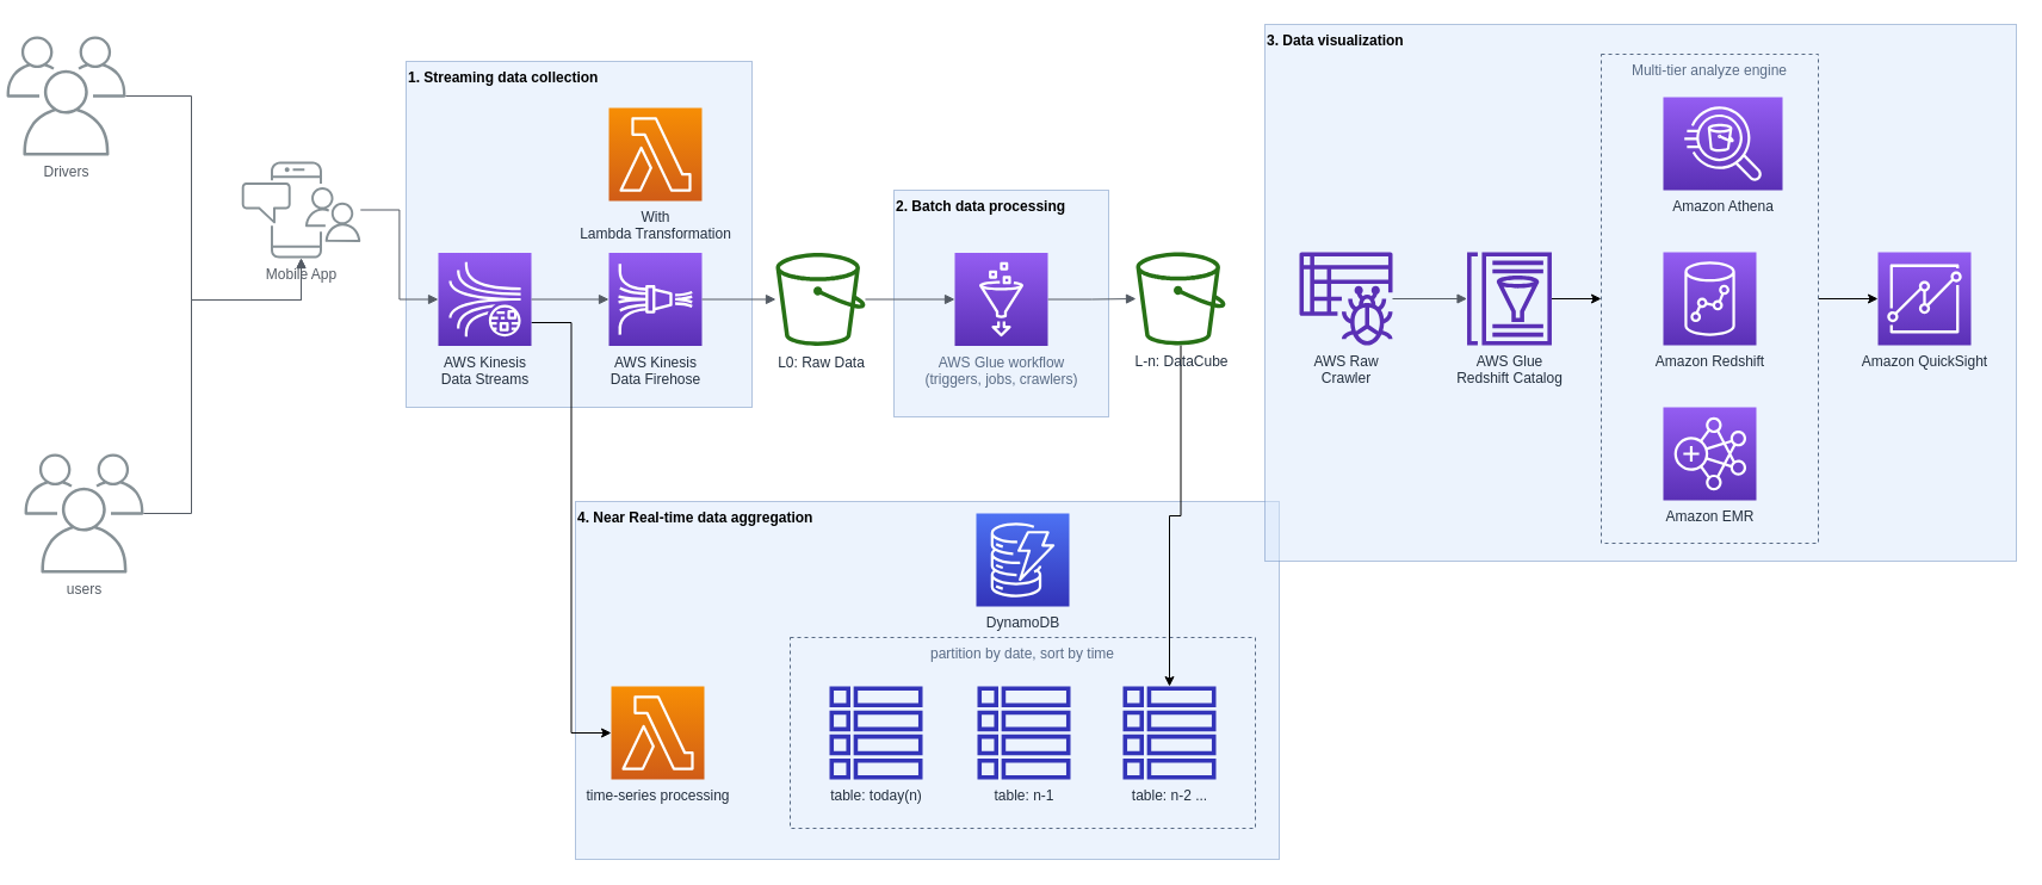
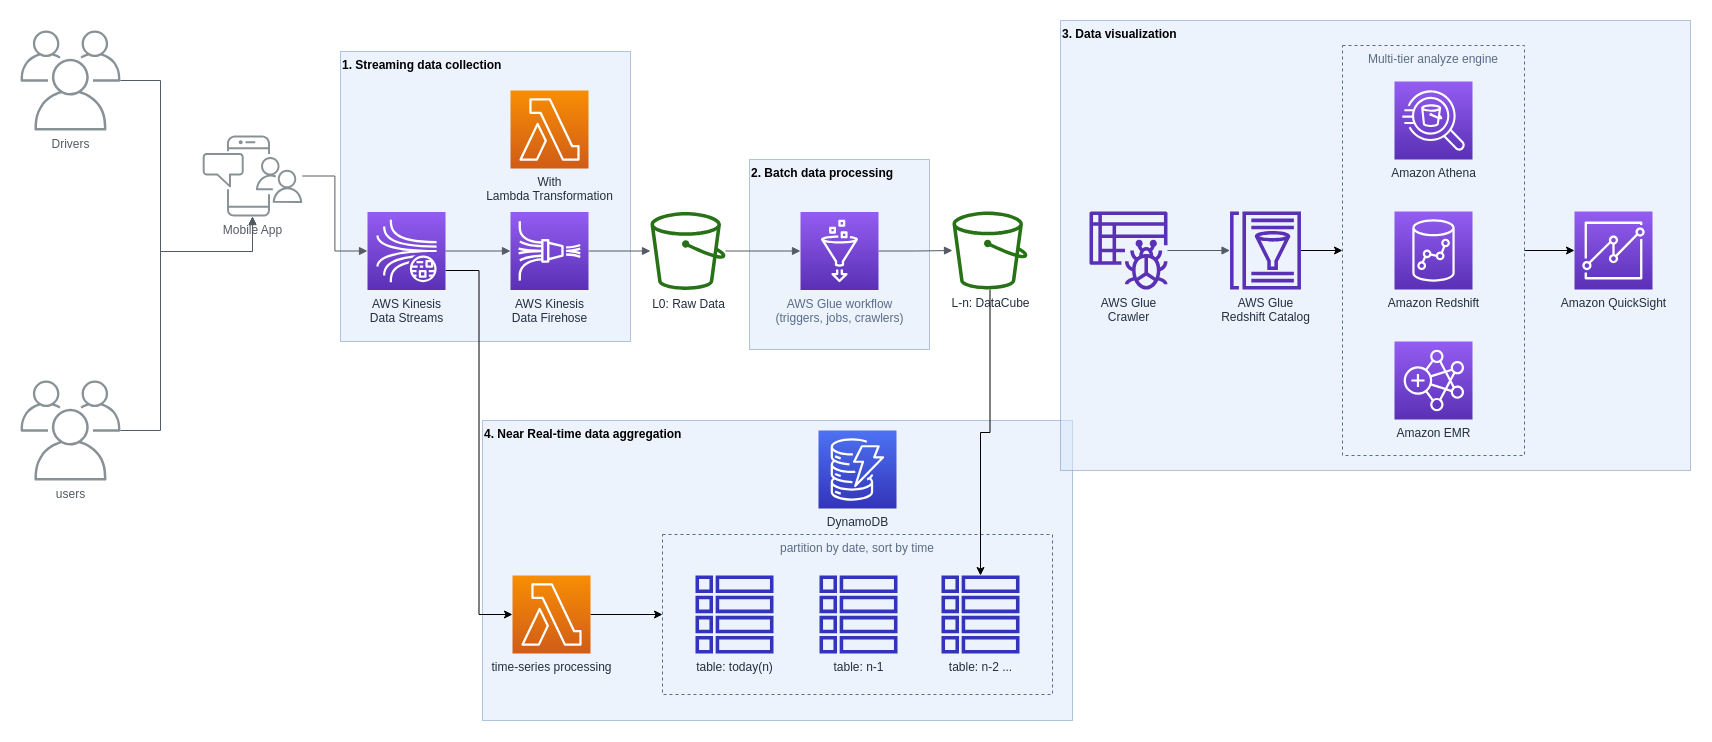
- <mxCell id="8" value="Drivers" style="outlineConnect=0;gradientColor=none;fontColor=#545B64;strokeColor=none;fillColor=#879196;dashed=0;verticalLabelPosition=bottom;verticalAlign=top;align=center;html=1;fontSize=12;fontStyle=0;aspect=fixed;shape=mxgraph.aws4.illustration_users;pointerEvents=1" parent="1" vertex="1"><mxGeometry x="5" y="30" width="100" height="100" as="geometry" /></mxCell>
+ <mxCell id="8" value="Drivers" style="outlineConnect=0;gradientColor=none;fontColor=#545B64;strokeColor=none;fillColor=#879196;dashed=0;verticalLabelPosition=bottom;verticalAlign=top;align=center;html=1;fontSize=12;fontStyle=0;aspect=fixed;shape=mxgraph.aws4.illustration_users;pointerEvents=1" parent="1" vertex="1"><mxGeometry x="20" y="30" width="100" height="100" as="geometry" /></mxCell>
- <mxCell id="20" value="Amazon Athena" style="points=[[0,0,0],[0.25,0,0],[0.5,0,0],[0.75,0,0],[1,0,0],[0,1,0],[0.25,1,0],[0.5,1,0],[0.75,1,0],[1,1,0],[0,0.25,0],[0,0.5,0],[0,0.75,0],[1,0.25,0],[1,0.5,0],[1,0.75,0]];outlineConnect=0;fontColor=#232F3E;gradientColor=#945DF2;gradientDirection=north;fillColor=#5A30B5;strokeColor=#ffffff;dashed=0;verticalLabelPosition=bottom;verticalAlign=top;align=center;html=1;fontSize=12;fontStyle=0;aspect=fixed;shape=mxgraph.aws4.resourceIcon;resIcon=mxgraph.aws4.athena;" parent="1" vertex="1"><mxGeometry x="1394" y="81" width="100" height="78" as="geometry" /></mxCell>
+ <mxCell id="20" value="Amazon Athena" style="points=[[0,0,0],[0.25,0,0],[0.5,0,0],[0.75,0,0],[1,0,0],[0,1,0],[0.25,1,0],[0.5,1,0],[0.75,1,0],[1,1,0],[0,0.25,0],[0,0.5,0],[0,0.75,0],[1,0.25,0],[1,0.5,0],[1,0.75,0]];outlineConnect=0;fontColor=#232F3E;gradientColor=#945DF2;gradientDirection=north;fillColor=#5A30B5;strokeColor=#ffffff;dashed=0;verticalLabelPosition=bottom;verticalAlign=top;align=center;html=1;fontSize=12;fontStyle=0;aspect=fixed;shape=mxgraph.aws4.resourceIcon;resIcon=mxgraph.aws4.athena;" parent="1" vertex="1"><mxGeometry x="1394" y="81" width="78" height="78" as="geometry" /></mxCell>
- <mxCell id="18" value="AWS Raw&lt;br&gt;Crawler" style="outlineConnect=0;fontColor=#232F3E;gradientColor=none;fillColor=#5A30B5;strokeColor=none;dashed=0;verticalLabelPosition=bottom;verticalAlign=top;align=center;html=1;fontSize=12;fontStyle=0;aspect=fixed;pointerEvents=1;shape=mxgraph.aws4.glue_crawlers;" parent="1" vertex="1"><mxGeometry x="1089" y="211" width="78" height="78" as="geometry" /></mxCell>
+ <mxCell id="18" value="AWS Glue&lt;br&gt;Crawler" style="outlineConnect=0;fontColor=#232F3E;gradientColor=none;fillColor=#5A30B5;strokeColor=none;dashed=0;verticalLabelPosition=bottom;verticalAlign=top;align=center;html=1;fontSize=12;fontStyle=0;aspect=fixed;pointerEvents=1;shape=mxgraph.aws4.glue_crawlers;" parent="1" vertex="1"><mxGeometry x="1089" y="211" width="78" height="78" as="geometry" /></mxCell>
+ <mxCell id="36" style="edgeStyle=orthogonalEdgeStyle;rounded=0;orthogonalLoop=1;jettySize=auto;html=1;exitX=1;exitY=0.5;exitDx=0;exitDy=0;exitPerimeter=0;entryX=0;entryY=0.5;entryDx=0;entryDy=0;" edge="1" parent="1" source="37" target="6"><mxGeometry relative="1" as="geometry" /></mxCell>
